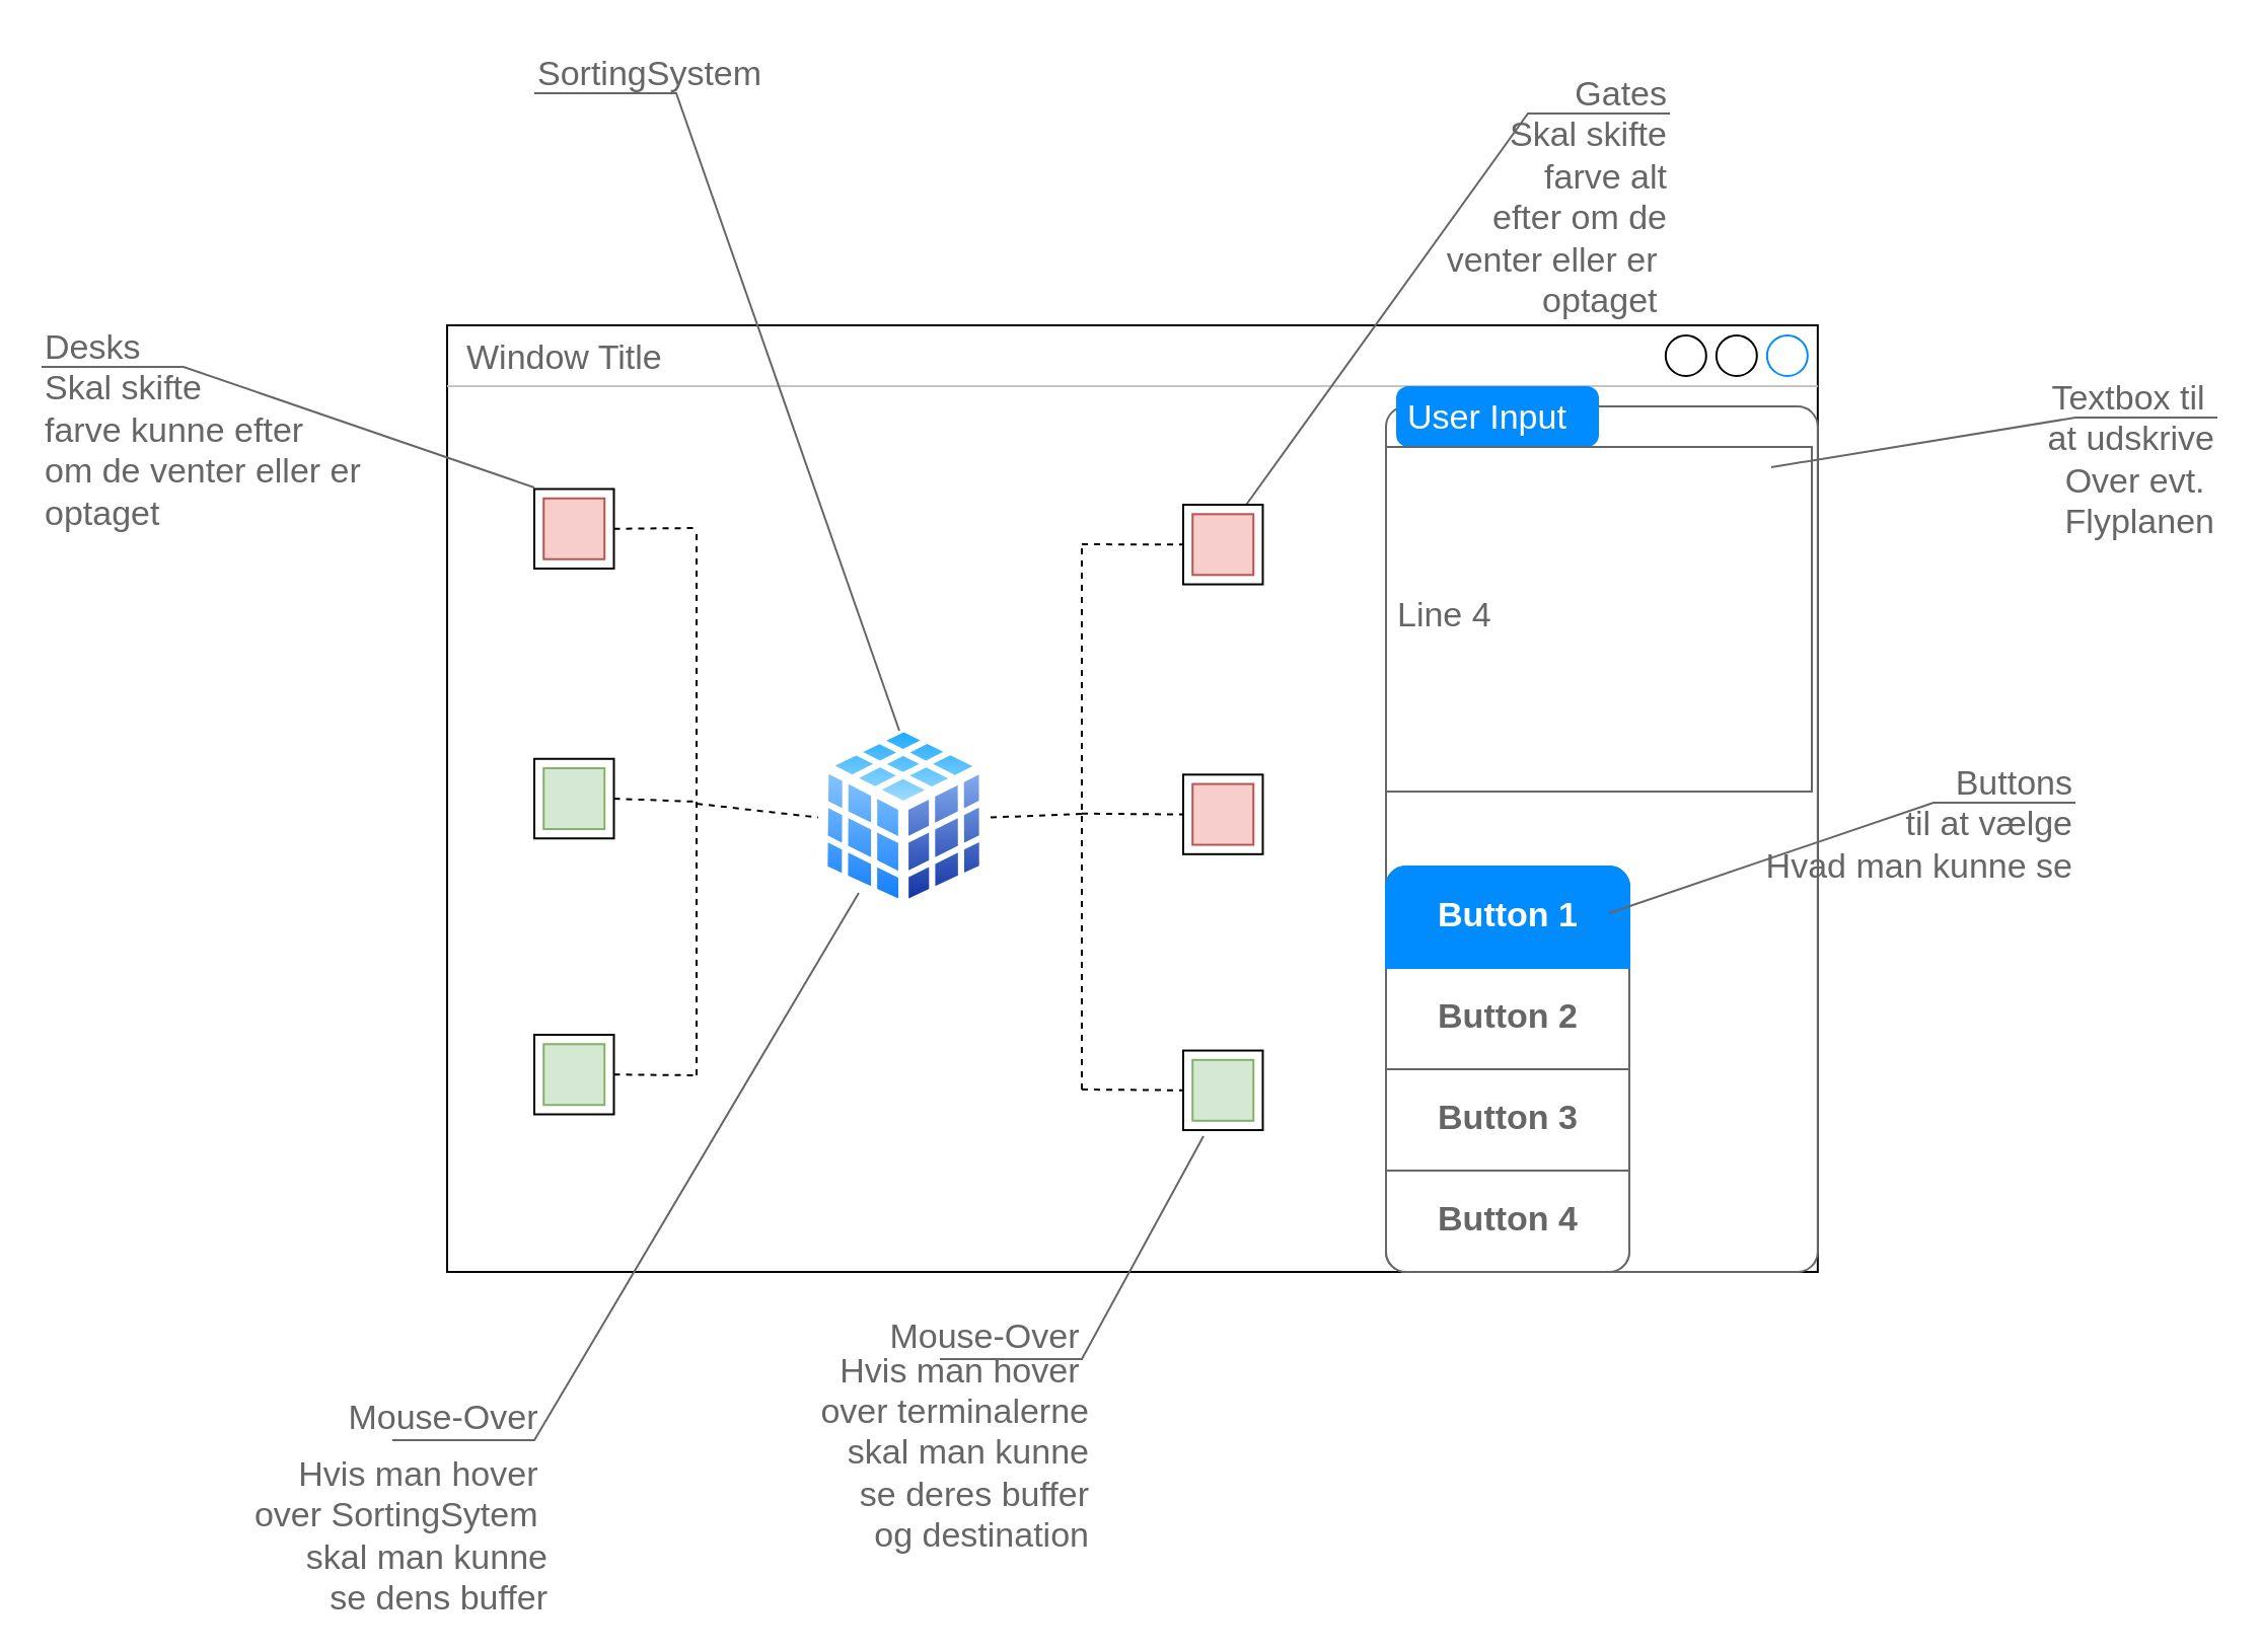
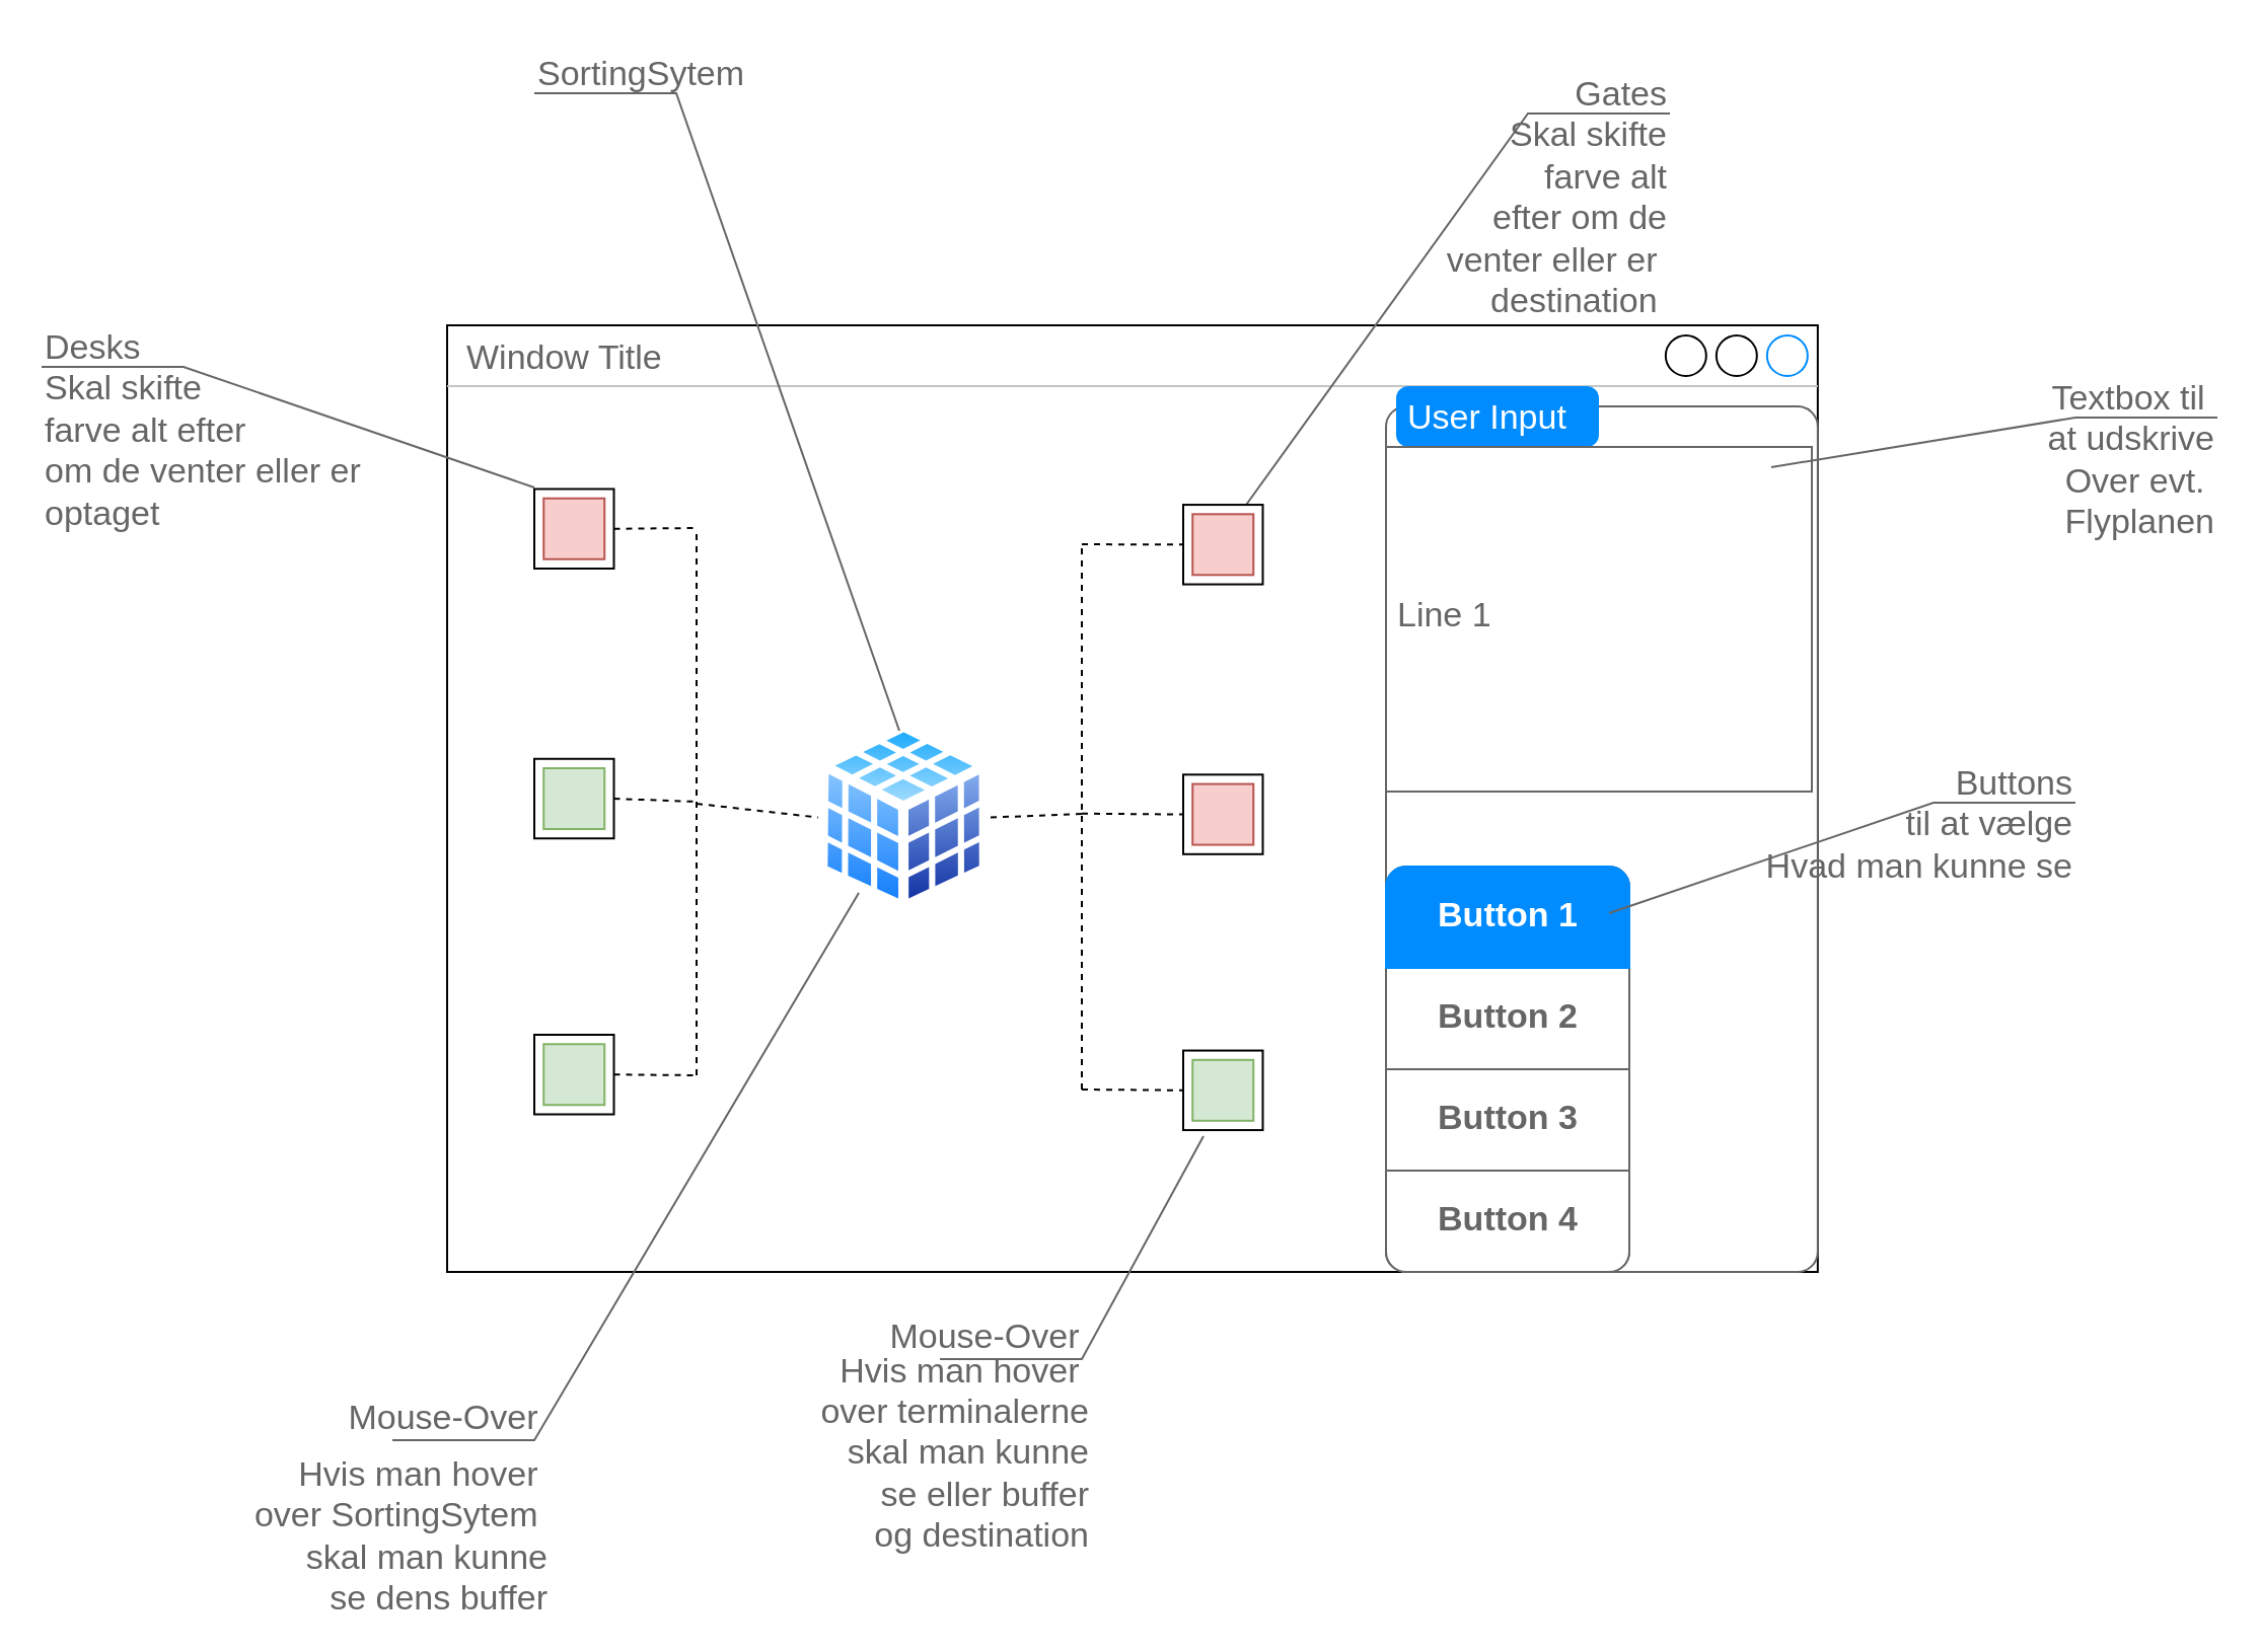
- <mxCell id="15" value="SortingSystem" style="strokeWidth=1;shadow=0;dashed=0;align=center;html=1;shape=mxgraph.mockup.text.callout;linkText=;textSize=17;textColor=#666666;callDir=NW;callStyle=line;fontSize=17;fontColor=#666666;align=left;verticalAlign=top;strokeColor=#666666;" vertex="1" parent="1"><mxGeometry x="263" y="20" width="180" height="340" as="geometry" /></mxCell>
+ <mxCell id="15" value="SortingSytem" style="strokeWidth=1;shadow=0;dashed=0;align=center;html=1;shape=mxgraph.mockup.text.callout;linkText=;textSize=17;textColor=#666666;callDir=NW;callStyle=line;fontSize=17;fontColor=#666666;align=left;verticalAlign=top;strokeColor=#666666;" vertex="1" parent="1"><mxGeometry x="263" y="20" width="180" height="340" as="geometry" /></mxCell>
- <mxCell id="16" value="Gates&lt;br&gt;&lt;span style=&quot;text-align: left&quot;&gt;Skal skifte&lt;/span&gt;&lt;br style=&quot;text-align: left&quot;&gt;&lt;span style=&quot;text-align: left&quot;&gt;farve alt&lt;br&gt;&amp;nbsp;efter&amp;nbsp;&lt;/span&gt;&lt;span style=&quot;text-align: left&quot;&gt;om de&lt;br&gt;venter eller er&amp;nbsp;&lt;/span&gt;&lt;br style=&quot;text-align: left&quot;&gt;&lt;span style=&quot;text-align: left&quot;&gt;optaget&amp;nbsp;&lt;/span&gt;" style="strokeWidth=1;shadow=0;dashed=0;align=center;html=1;shape=mxgraph.mockup.text.callout;linkText=;textSize=17;textColor=#666666;callDir=NE;callStyle=line;fontSize=17;fontColor=#666666;align=right;verticalAlign=top;strokeColor=#666666;" vertex="1" parent="1"><mxGeometry x="613" y="30" width="210" height="220" as="geometry" /></mxCell>
+ <mxCell id="16" value="Gates&lt;br&gt;&lt;span style=&quot;text-align: left&quot;&gt;Skal skifte&lt;/span&gt;&lt;br style=&quot;text-align: left&quot;&gt;&lt;span style=&quot;text-align: left&quot;&gt;farve alt&lt;br&gt;&amp;nbsp;efter&amp;nbsp;&lt;/span&gt;&lt;span style=&quot;text-align: left&quot;&gt;om de&lt;br&gt;venter eller er&amp;nbsp;&lt;/span&gt;&lt;br style=&quot;text-align: left&quot;&gt;&lt;span style=&quot;text-align: left&quot;&gt;destination&amp;nbsp;&lt;/span&gt;" style="strokeWidth=1;shadow=0;dashed=0;align=center;html=1;shape=mxgraph.mockup.text.callout;linkText=;textSize=17;textColor=#666666;callDir=NE;callStyle=line;fontSize=17;fontColor=#666666;align=right;verticalAlign=top;strokeColor=#666666;" vertex="1" parent="1"><mxGeometry x="613" y="30" width="210" height="220" as="geometry" /></mxCell>
- <mxCell id="14" value="Desks&lt;br&gt;Skal skifte&lt;br&gt;farve kunne efter&lt;br&gt;om de venter eller er&amp;nbsp;&lt;br&gt;optaget&amp;nbsp;" style="strokeWidth=1;shadow=0;dashed=0;align=center;html=1;shape=mxgraph.mockup.text.callout;linkText=;textSize=17;textColor=#666666;callDir=NW;callStyle=line;fontSize=17;fontColor=#666666;align=left;verticalAlign=top;strokeColor=#666666;" vertex="1" parent="1"><mxGeometry x="20" y="155" width="243" height="85" as="geometry" /></mxCell>
+ <mxCell id="14" value="Desks&lt;br&gt;Skal skifte&lt;br&gt;farve alt efter&lt;br&gt;om de venter eller er&amp;nbsp;&lt;br&gt;optaget&amp;nbsp;" style="strokeWidth=1;shadow=0;dashed=0;align=center;html=1;shape=mxgraph.mockup.text.callout;linkText=;textSize=17;textColor=#666666;callDir=NW;callStyle=line;fontSize=17;fontColor=#666666;align=left;verticalAlign=top;strokeColor=#666666;" vertex="1" parent="1"><mxGeometry x="20" y="155" width="243" height="85" as="geometry" /></mxCell>
- <mxCell id="10" value="Line 4" style="strokeWidth=1;shadow=0;dashed=0;align=center;html=1;shape=mxgraph.mockup.text.textBox;fontColor=#666666;align=left;fontSize=17;spacingLeft=4;spacingTop=-3;strokeColor=#666666;mainText=" vertex="1" parent="1"><mxGeometry x="683" y="220" width="210" height="170" as="geometry" /></mxCell>
+ <mxCell id="10" value="Line 1" style="strokeWidth=1;shadow=0;dashed=0;align=center;html=1;shape=mxgraph.mockup.text.textBox;fontColor=#666666;align=left;fontSize=17;spacingLeft=4;spacingTop=-3;strokeColor=#666666;mainText=" vertex="1" parent="1"><mxGeometry x="683" y="220" width="210" height="170" as="geometry" /></mxCell>
- <mxCell id="44" value="&lt;div&gt;&lt;span style=&quot;font-size: 17px&quot;&gt;Hvis man hover&lt;/span&gt;&lt;span style=&quot;font-size: 17px&quot;&gt;&amp;nbsp;&lt;/span&gt;&lt;/div&gt;&lt;div&gt;&lt;span style=&quot;font-size: 17px&quot;&gt;over terminalerne&lt;/span&gt;&lt;/div&gt;&lt;div&gt;&lt;span style=&quot;font-size: 17px&quot;&gt;skal man&amp;nbsp;&lt;/span&gt;&lt;span style=&quot;font-size: 17px&quot;&gt;kunne &lt;br&gt;se deres buffer&lt;br&gt;og destination&lt;/span&gt;&lt;/div&gt;" style="text;html=1;align=right;verticalAlign=middle;resizable=0;points=[];autosize=1;fontColor=#666666;" vertex="1" parent="1"><mxGeometry x="388" y="677" width="150" height="80" as="geometry" /></mxCell>
+ <mxCell id="44" value="&lt;div&gt;&lt;span style=&quot;font-size: 17px&quot;&gt;Hvis man hover&lt;/span&gt;&lt;span style=&quot;font-size: 17px&quot;&gt;&amp;nbsp;&lt;/span&gt;&lt;/div&gt;&lt;div&gt;&lt;span style=&quot;font-size: 17px&quot;&gt;over terminalerne&lt;/span&gt;&lt;/div&gt;&lt;div&gt;&lt;span style=&quot;font-size: 17px&quot;&gt;skal man&amp;nbsp;&lt;/span&gt;&lt;span style=&quot;font-size: 17px&quot;&gt;kunne &lt;br&gt;se eller buffer&lt;br&gt;og destination&lt;/span&gt;&lt;/div&gt;" style="text;html=1;align=right;verticalAlign=middle;resizable=0;points=[];autosize=1;fontColor=#666666;" vertex="1" parent="1"><mxGeometry x="388" y="677" width="150" height="80" as="geometry" /></mxCell>
